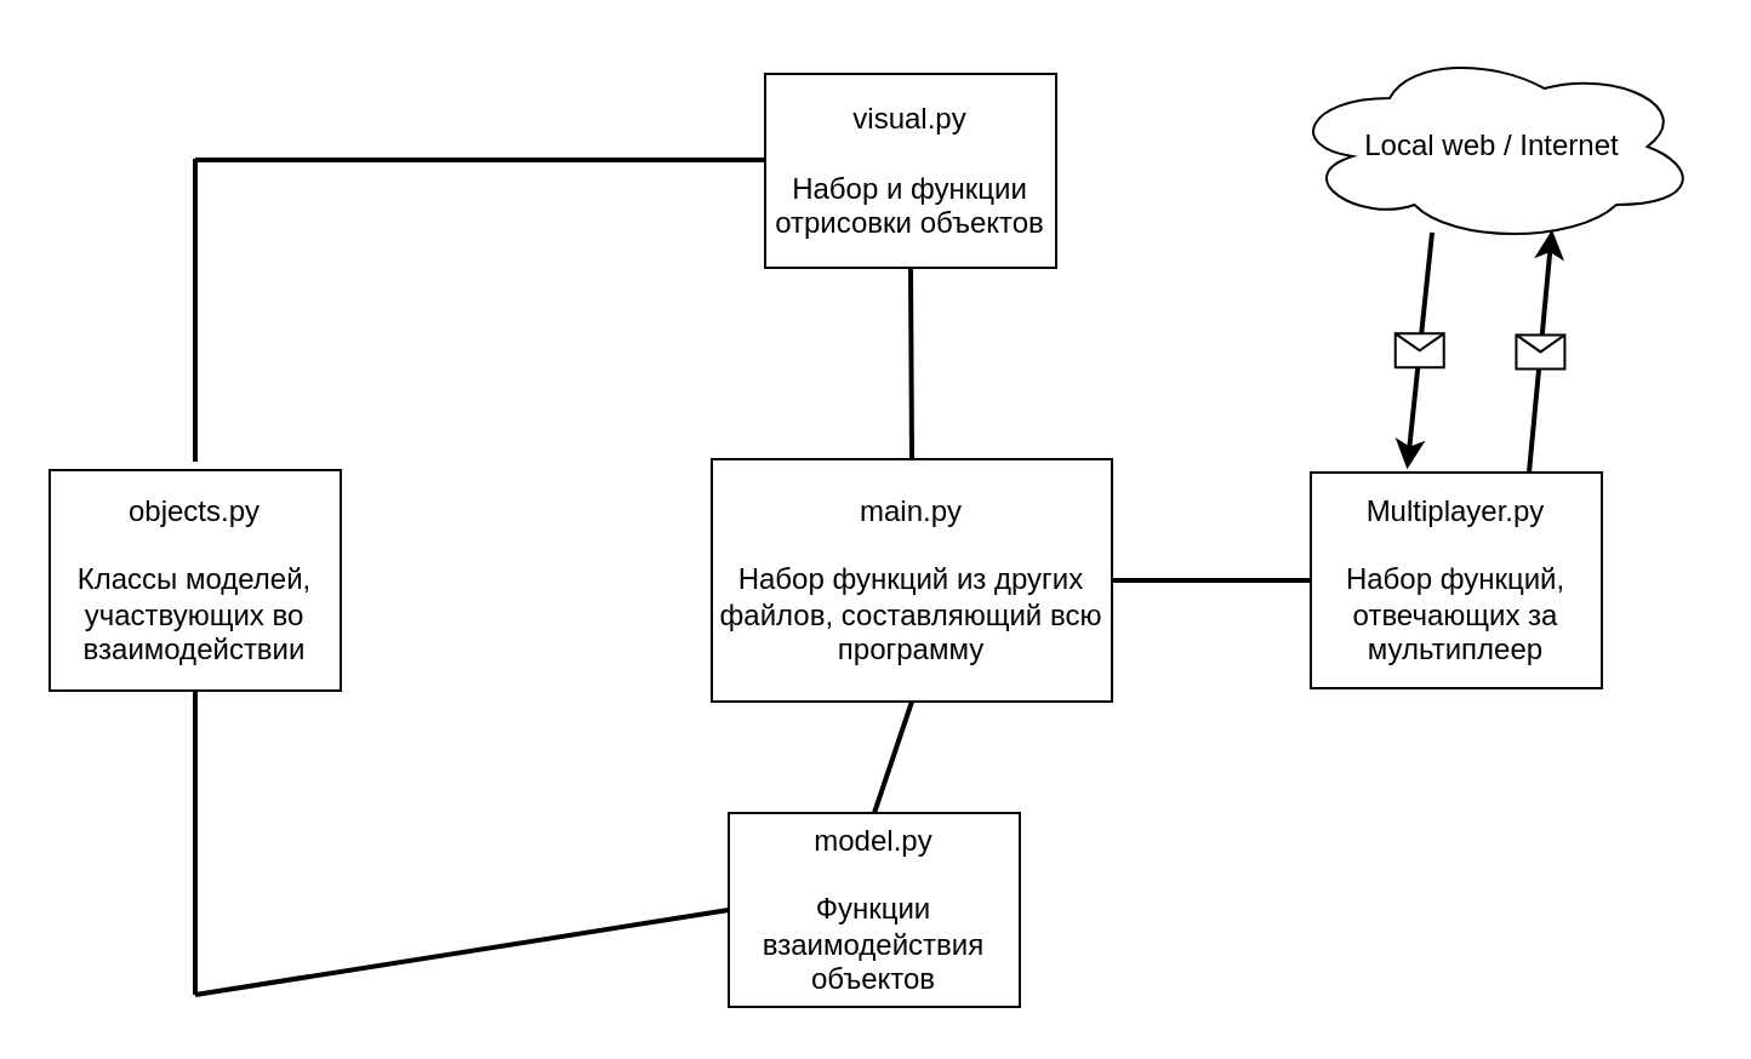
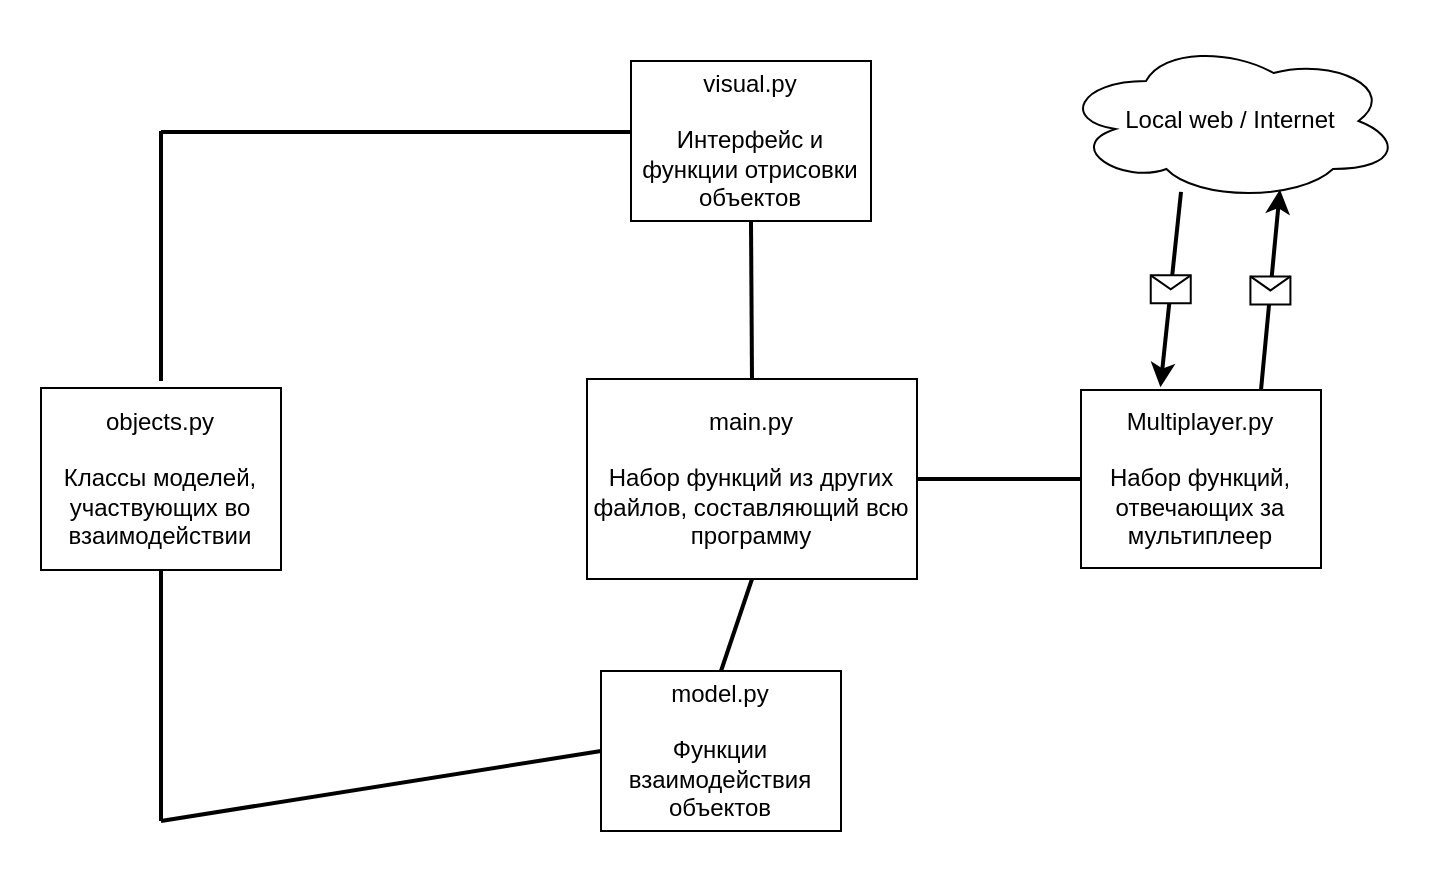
- <mxCell id="5" value="&lt;div&gt;visual.py&lt;/div&gt;&lt;div&gt;&lt;br&gt;&lt;/div&gt;&lt;div&gt;Набор и функции отрисовки объектов&lt;br&gt;&lt;/div&gt;" style="rounded=0;whiteSpace=wrap;html=1;" vertex="1" parent="1"><mxGeometry x="315" y="30" width="120" height="80" as="geometry" /></mxCell>
+ <mxCell id="5" value="&lt;div&gt;visual.py&lt;/div&gt;&lt;div&gt;&lt;br&gt;&lt;/div&gt;&lt;div&gt;Интерфейс и функции отрисовки объектов&lt;br&gt;&lt;/div&gt;" style="rounded=0;whiteSpace=wrap;html=1;" vertex="1" parent="1"><mxGeometry x="315" y="30" width="120" height="80" as="geometry" /></mxCell>
